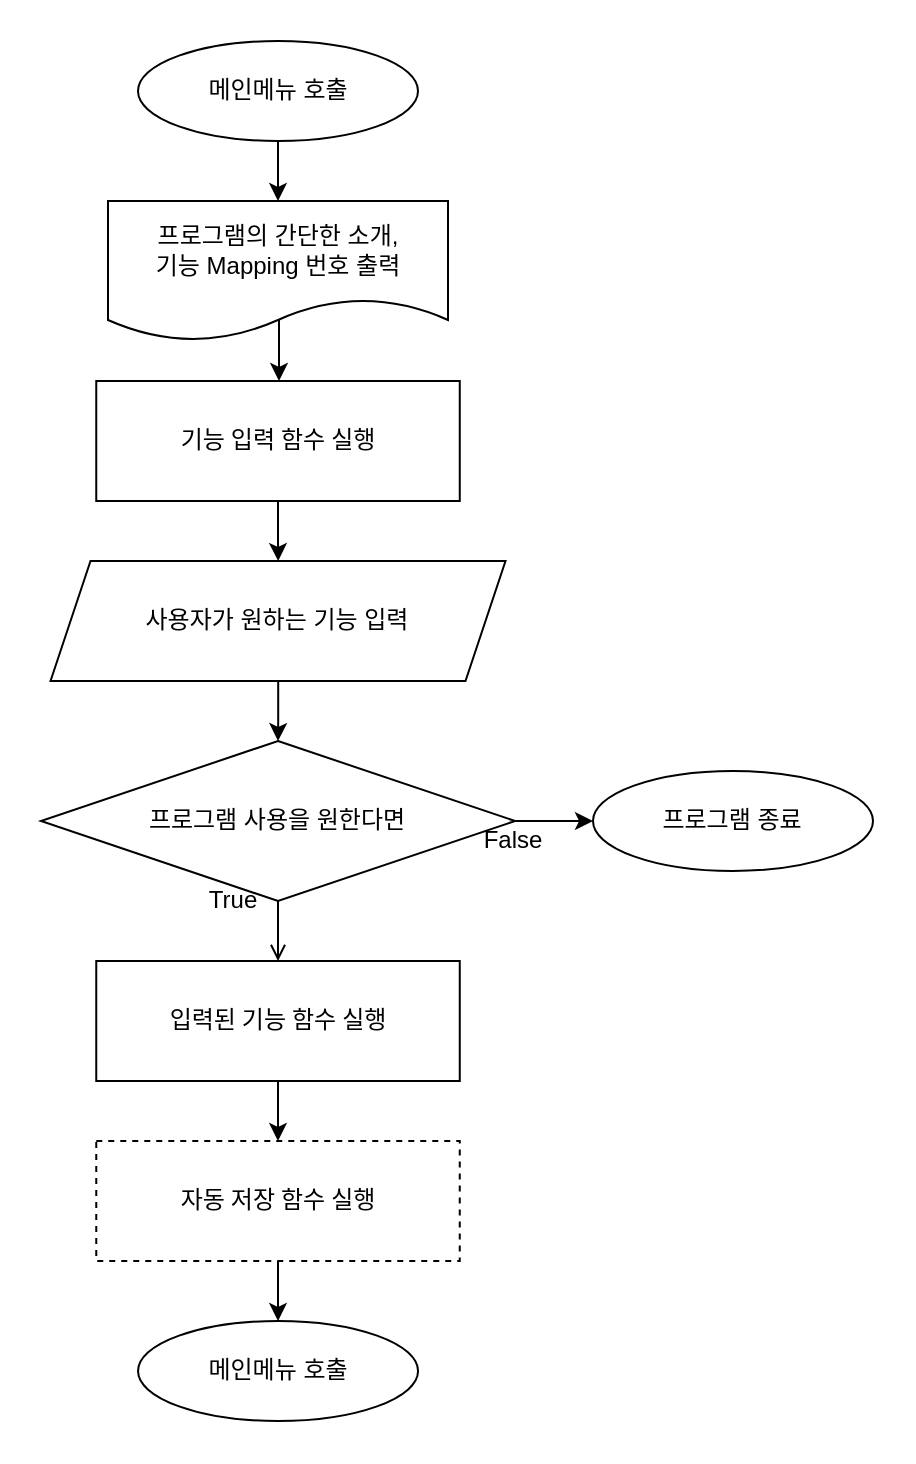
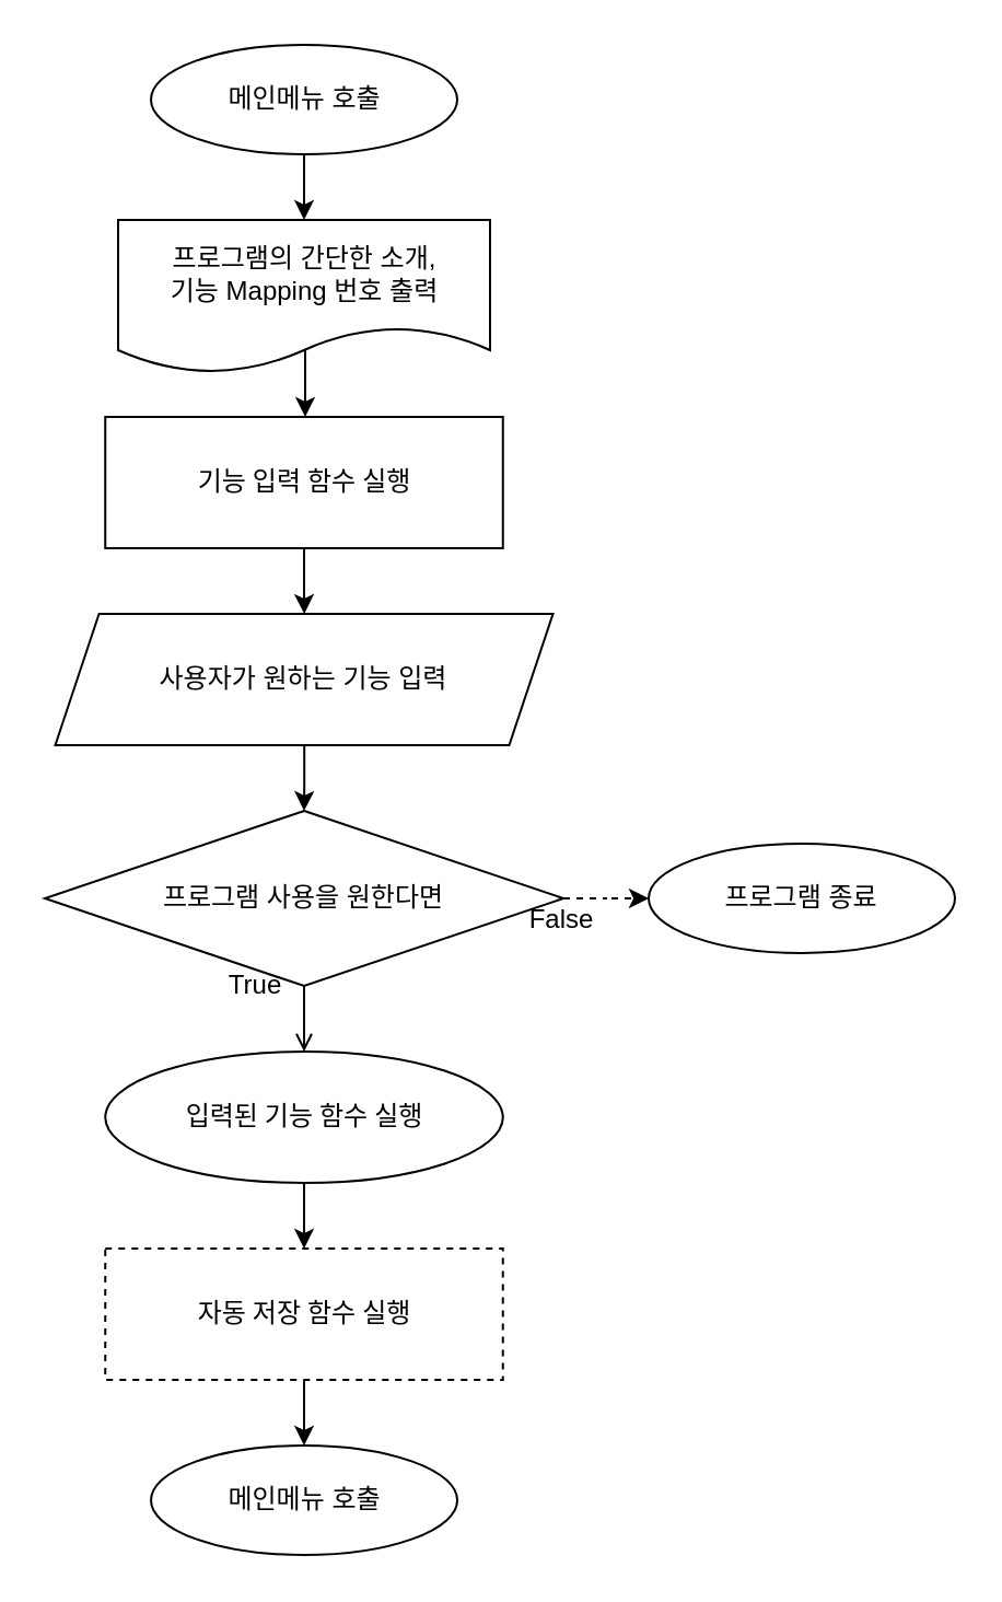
- <mxCell id="16" style="edgeStyle=orthogonalEdgeStyle;rounded=0;orthogonalLoop=1;jettySize=auto;html=1;" edge="1" parent="1" source="17" target="20"><mxGeometry relative="1" as="geometry" /></mxCell>
+ <mxCell id="16" style="edgeStyle=orthogonalEdgeStyle;rounded=0;orthogonalLoop=1;jettySize=auto;html=1;dashed=1;" edge="1" parent="1" source="17" target="20"><mxGeometry relative="1" as="geometry" /></mxCell>
- <mxCell id="9" value="입력된 기능 함수 실행" style="rounded=0;whiteSpace=wrap;html=1;labelBackgroundColor=none;fontFamily=나눔스퀘어라운드 Bold;" vertex="1" parent="1"><mxGeometry x="47.63" y="480" width="181.75" height="60" as="geometry" /></mxCell>
+ <mxCell id="9" value="입력된 기능 함수 실행" style="ellipse;whiteSpace=wrap;html=1;labelBackgroundColor=none;fontFamily=나눔스퀘어라운드 Bold;" vertex="1" parent="1"><mxGeometry x="47.63" y="480" width="181.75" height="60" as="geometry" /></mxCell>
